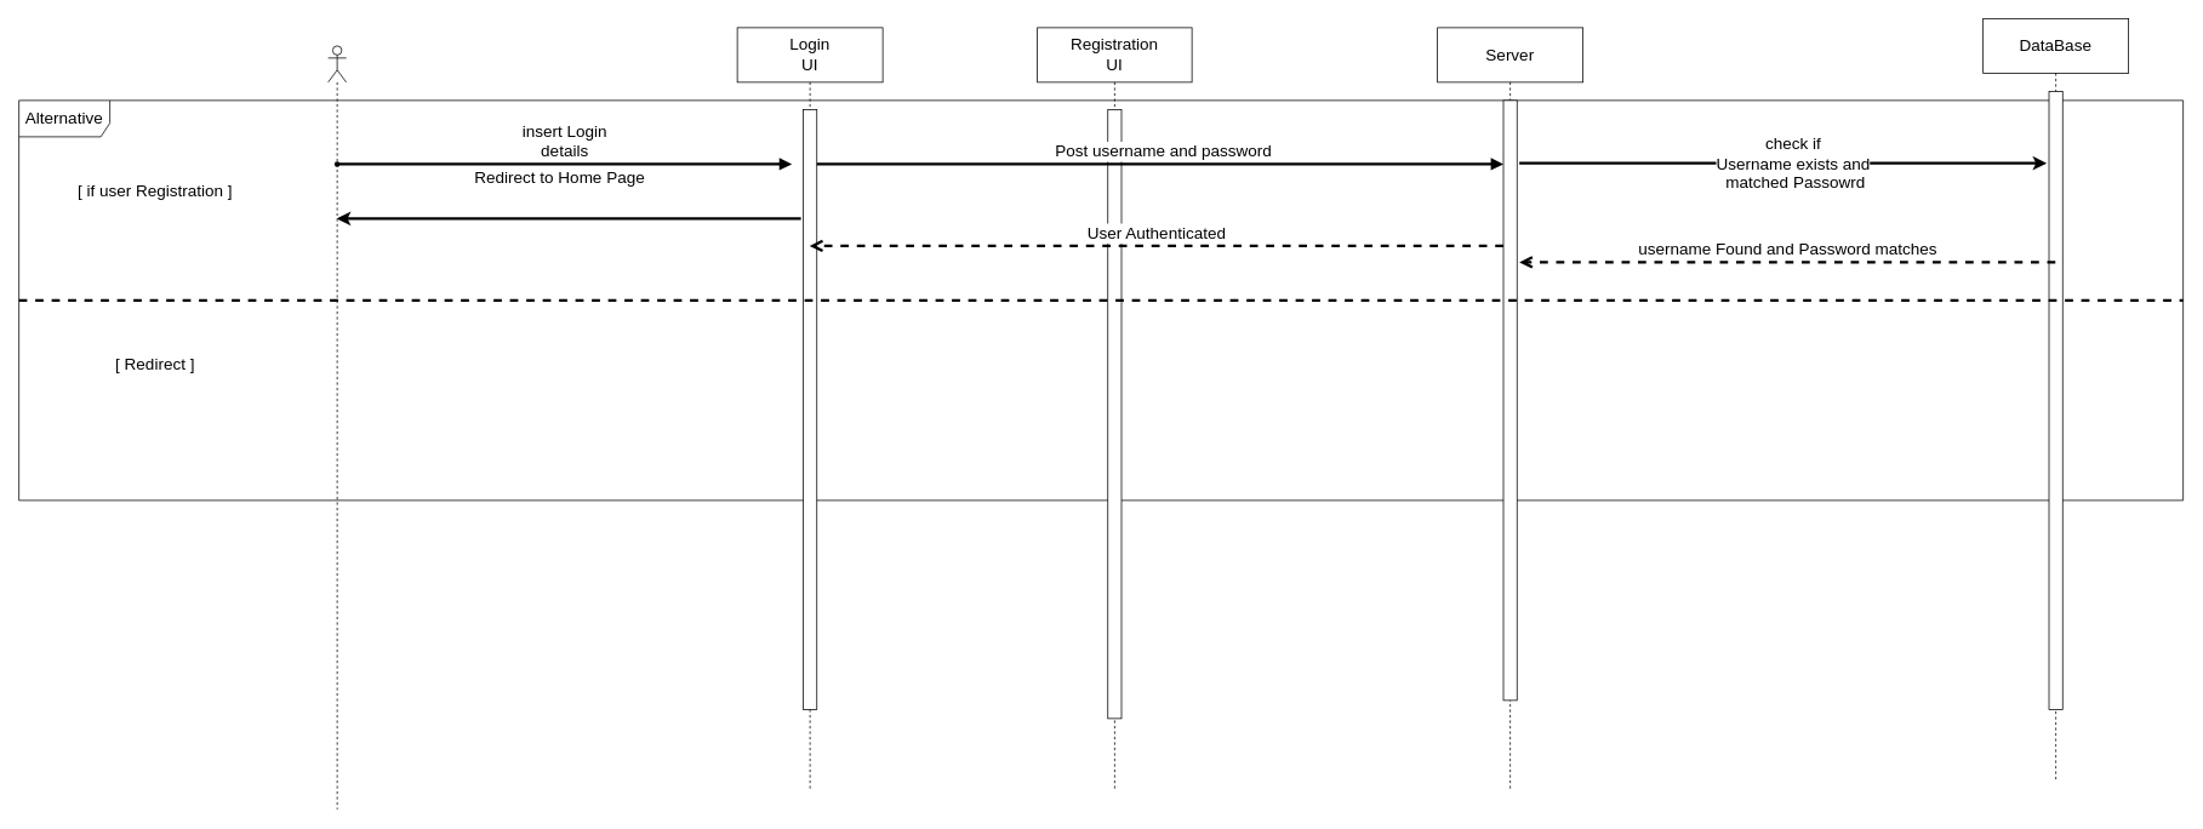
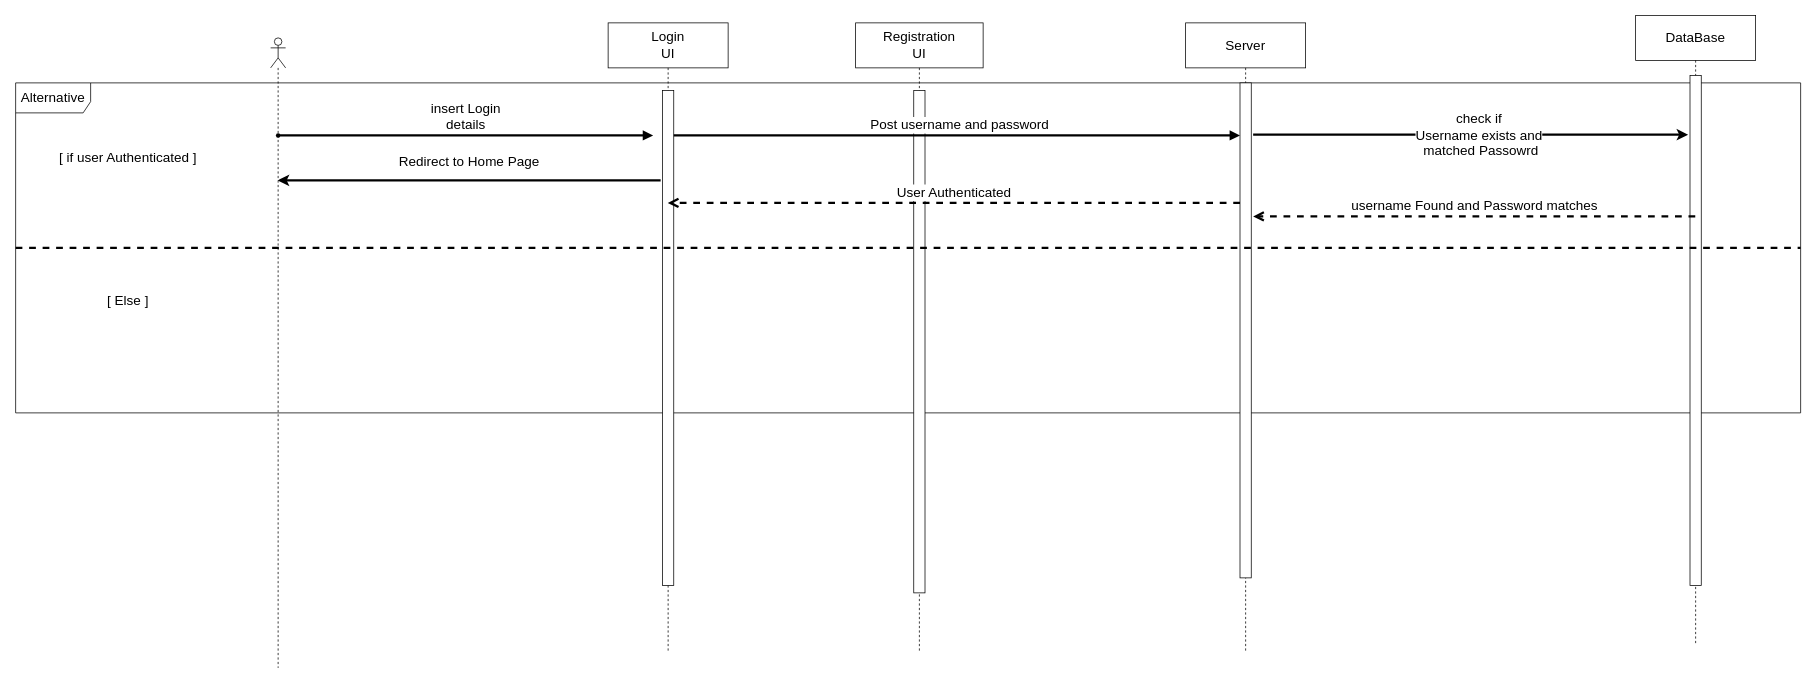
- <mxCell id="21" value="Redirect to Home Page" style="text;html=1;strokeColor=none;fillColor=none;align=center;verticalAlign=middle;whiteSpace=wrap;rounded=0;fontSize=18;" vertex="1" parent="1"><mxGeometry x="520" y="180" width="190" height="30" as="geometry" /></mxCell>
+ <mxCell id="21" value="Redirect to Home Page" style="text;html=1;strokeColor=none;fillColor=none;align=center;verticalAlign=middle;whiteSpace=wrap;rounded=0;fontSize=18;" vertex="1" parent="1"><mxGeometry x="530" y="200" width="190" height="30" as="geometry" /></mxCell>
- <mxCell id="22" value="[ if user Registration ]" style="text;html=1;strokeColor=none;fillColor=none;align=center;verticalAlign=middle;whiteSpace=wrap;rounded=0;fontSize=18;" vertex="1" parent="1"><mxGeometry x="50" y="190" width="240" height="40" as="geometry" /></mxCell>
+ <mxCell id="22" value="[ if user Authenticated ]" style="text;html=1;strokeColor=none;fillColor=none;align=center;verticalAlign=middle;whiteSpace=wrap;rounded=0;fontSize=18;" vertex="1" parent="1"><mxGeometry x="50" y="190" width="240" height="40" as="geometry" /></mxCell>
- <mxCell id="23" value="[ Redirect ]" style="text;html=1;strokeColor=none;fillColor=none;align=center;verticalAlign=middle;whiteSpace=wrap;rounded=0;fontSize=18;" vertex="1" parent="1"><mxGeometry x="50" y="380" width="240" height="40" as="geometry" /></mxCell>
+ <mxCell id="23" value="[ Else ]" style="text;html=1;strokeColor=none;fillColor=none;align=center;verticalAlign=middle;whiteSpace=wrap;rounded=0;fontSize=18;" vertex="1" parent="1"><mxGeometry x="50" y="380" width="240" height="40" as="geometry" /></mxCell>
